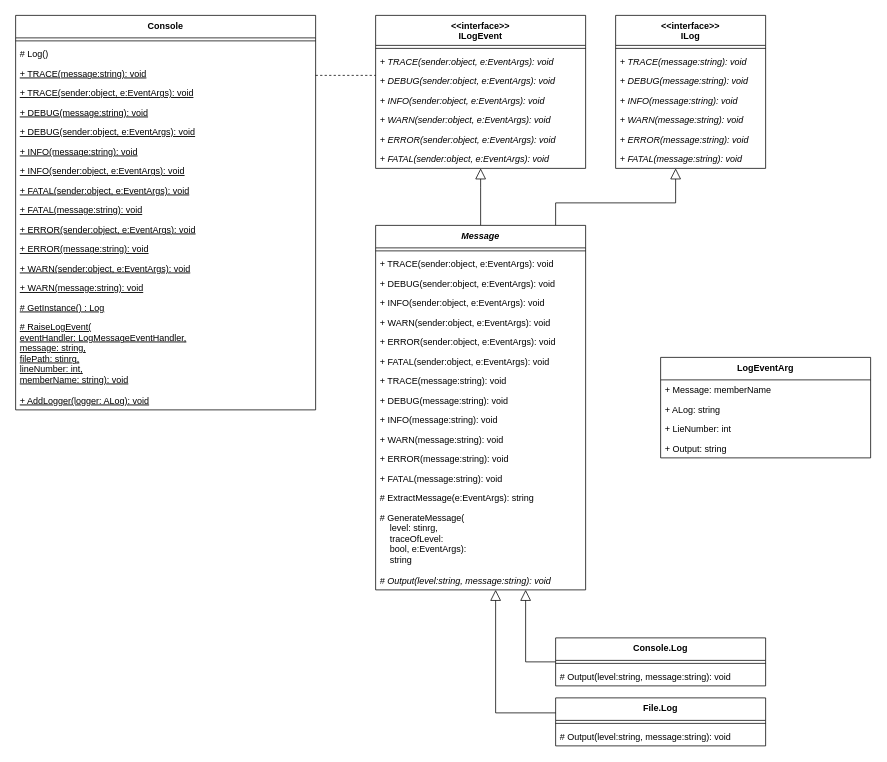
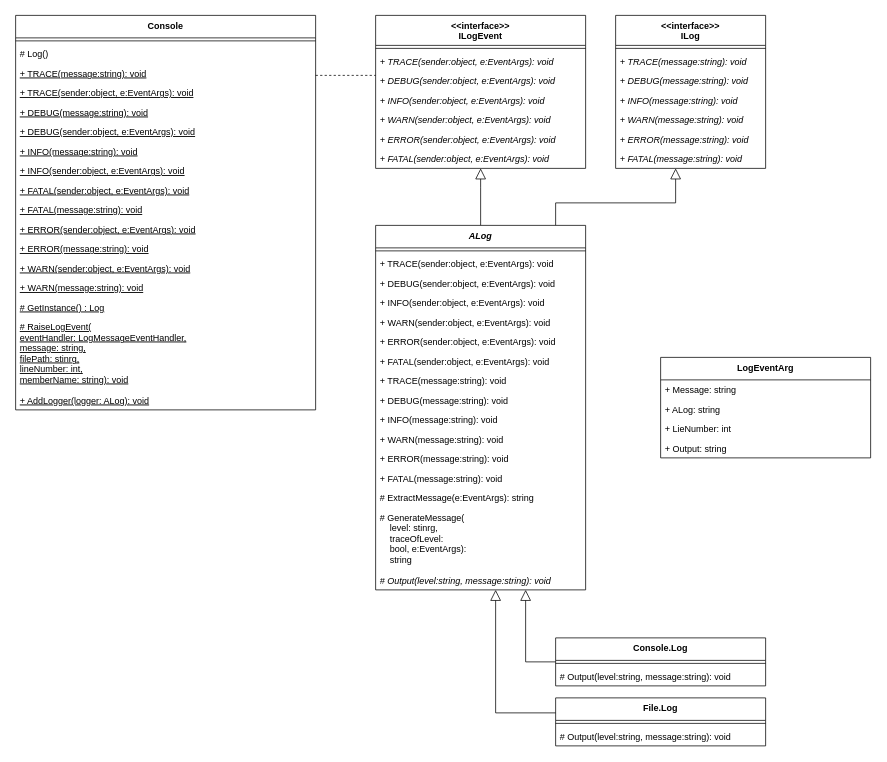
- <mxCell id="39" value="Message" style="swimlane;fontStyle=3;align=center;verticalAlign=top;childLayout=stackLayout;horizontal=1;startSize=30;horizontalStack=0;resizeParent=1;resizeParentMax=0;resizeLast=0;collapsible=1;marginBottom=0;" parent="1" vertex="1"><mxGeometry x="500" y="300" width="280" height="486" as="geometry" /></mxCell>
+ <mxCell id="39" value="ALog" style="swimlane;fontStyle=3;align=center;verticalAlign=top;childLayout=stackLayout;horizontal=1;startSize=30;horizontalStack=0;resizeParent=1;resizeParentMax=0;resizeLast=0;collapsible=1;marginBottom=0;" parent="1" vertex="1"><mxGeometry x="500" y="300" width="280" height="486" as="geometry" /></mxCell>
- <mxCell id="65" value="+ Message: memberName" style="text;strokeColor=none;fillColor=none;align=left;verticalAlign=top;spacingLeft=4;spacingRight=4;overflow=hidden;rotatable=0;points=[[0,0.5],[1,0.5]];portConstraint=eastwest;" vertex="1" parent="64"><mxGeometry y="30" width="280" height="26" as="geometry" /></mxCell>
+ <mxCell id="65" value="+ Message: string" style="text;strokeColor=none;fillColor=none;align=left;verticalAlign=top;spacingLeft=4;spacingRight=4;overflow=hidden;rotatable=0;points=[[0,0.5],[1,0.5]];portConstraint=eastwest;" vertex="1" parent="64"><mxGeometry y="30" width="280" height="26" as="geometry" /></mxCell>
